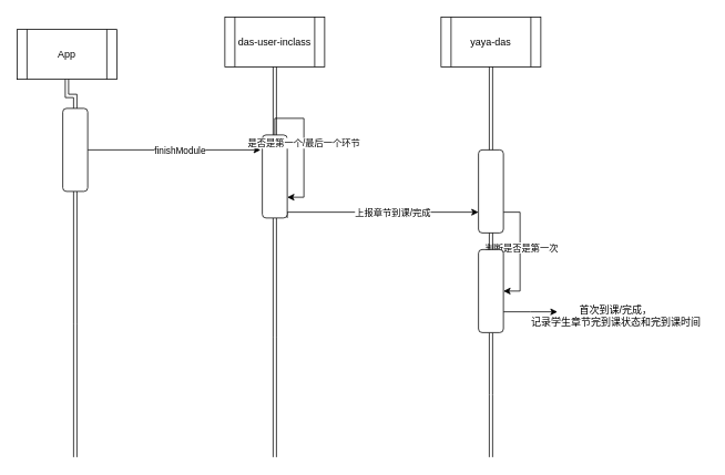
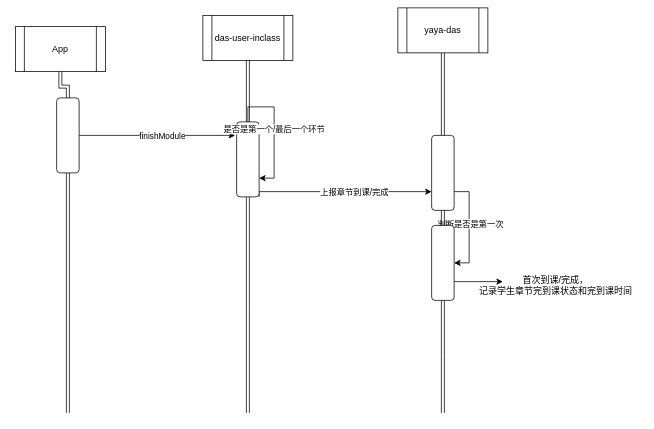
- <mxCell id="6" value="yaya-das" style="shape=process;whiteSpace=wrap;html=1;backgroundOutline=1;" vertex="1" parent="1"><mxGeometry x="530" y="20" width="120" height="60" as="geometry" /></mxCell>
+ <mxCell id="6" value="yaya-das" style="shape=process;whiteSpace=wrap;html=1;backgroundOutline=1;" vertex="1" parent="1"><mxGeometry x="530" y="10" width="120" height="60" as="geometry" /></mxCell>
